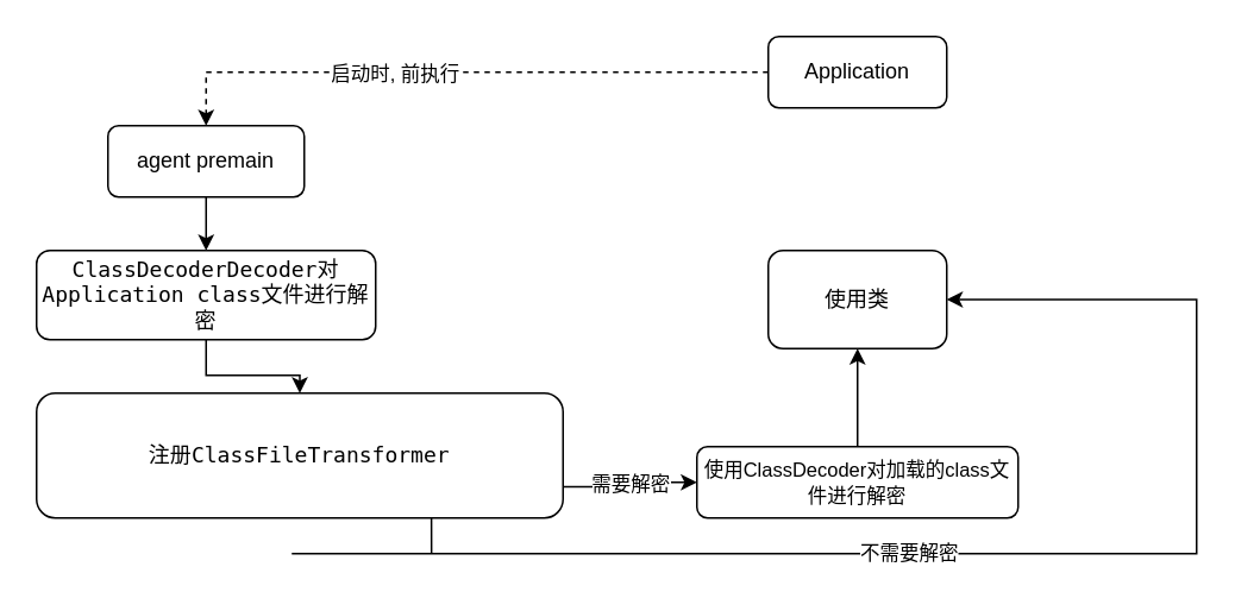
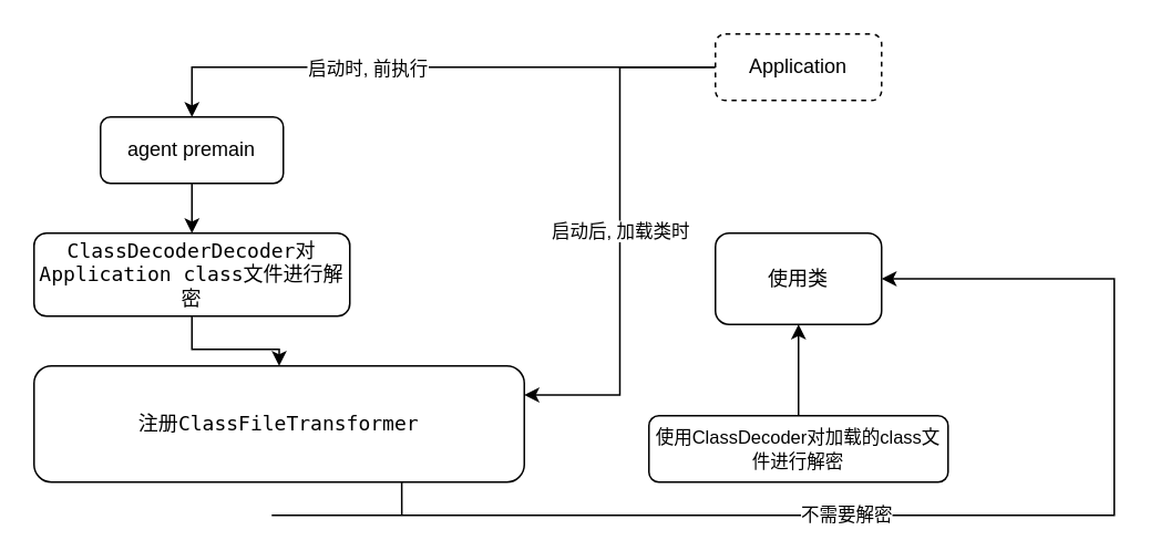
- <mxCell id="9" style="edgeStyle=orthogonalEdgeStyle;rounded=0;orthogonalLoop=1;jettySize=auto;html=1;entryX=0.5;entryY=0;entryDx=0;entryDy=0;fontColor=#000000;dashed=1;" edge="1" parent="1" source="12" target="3"><mxGeometry relative="1" as="geometry" /></mxCell>
+ <mxCell id="9" style="edgeStyle=orthogonalEdgeStyle;rounded=0;orthogonalLoop=1;jettySize=auto;html=1;entryX=0.5;entryY=0;entryDx=0;entryDy=0;fontColor=#000000;" edge="1" parent="1" source="12" target="3"><mxGeometry relative="1" as="geometry" /></mxCell>
- <mxCell id="12" value="Application" style="rounded=1;whiteSpace=wrap;html=1;" vertex="1" parent="1"><mxGeometry x="430" y="20" width="100" height="40" as="geometry" /></mxCell>
+ <mxCell id="12" value="Application" style="rounded=1;whiteSpace=wrap;html=1;dashed=1;" vertex="1" parent="1"><mxGeometry x="430" y="20" width="100" height="40" as="geometry" /></mxCell>
+ <mxCell id="11" value="启动后, 加载类时" style="edgeStyle=orthogonalEdgeStyle;rounded=0;orthogonalLoop=1;jettySize=auto;html=1;entryX=1;entryY=0.25;entryDx=0;entryDy=0;fontColor=#000000;" edge="1" parent="1" source="12" target="8"><mxGeometry relative="1" as="geometry" /></mxCell>
- <mxCell id="6" value="需要解密" style="edgeStyle=orthogonalEdgeStyle;rounded=0;orthogonalLoop=1;jettySize=auto;html=1;exitX=1;exitY=0.75;exitDx=0;exitDy=0;entryX=0;entryY=0.5;entryDx=0;entryDy=0;fontColor=#000000;" edge="1" parent="1" source="8" target="15"><mxGeometry relative="1" as="geometry" /></mxCell>
